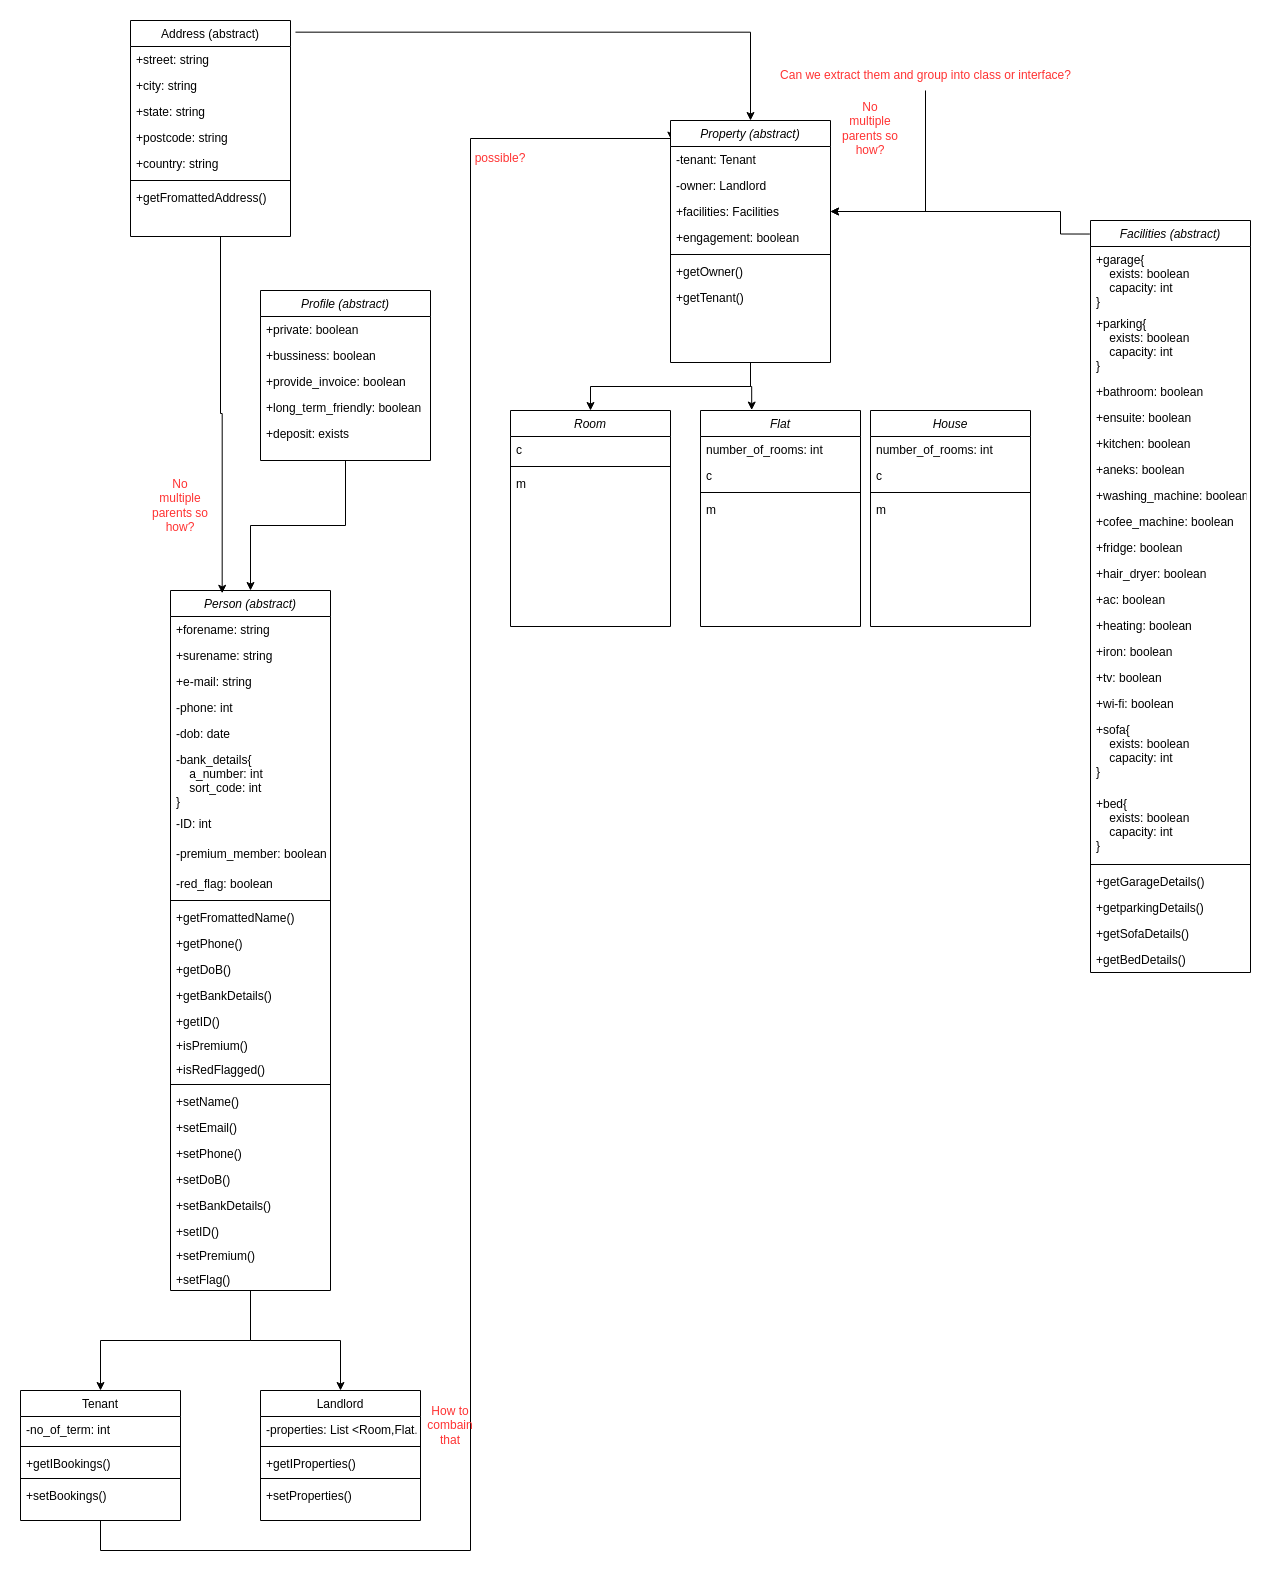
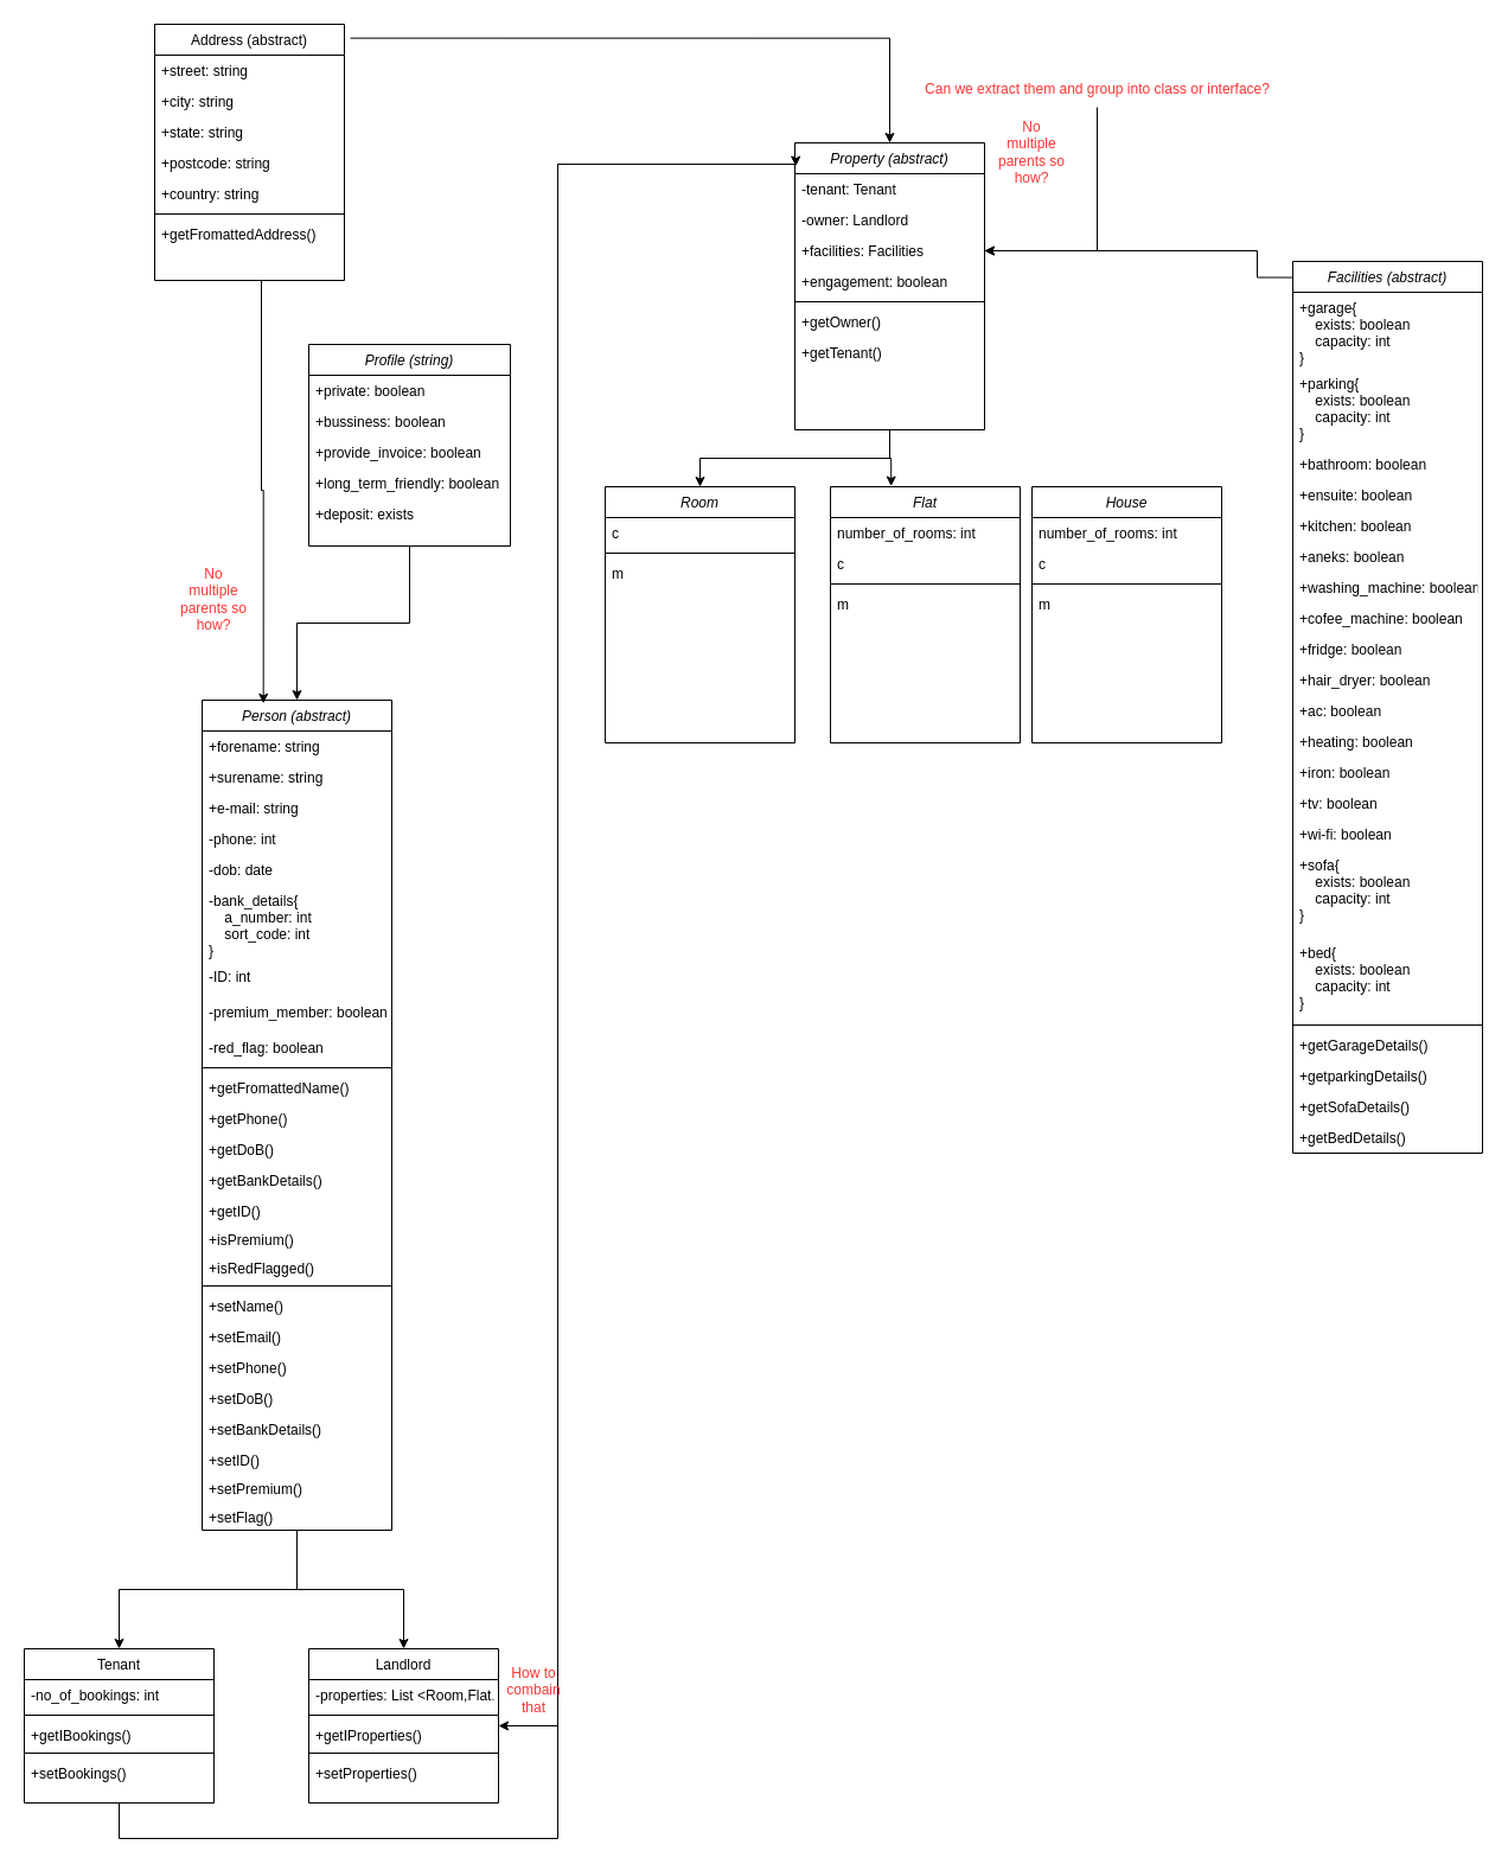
- <mxCell id="114" value="possible?" style="text;html=1;strokeColor=none;fillColor=none;align=center;verticalAlign=middle;whiteSpace=wrap;rounded=0;fontColor=#FF3333;" parent="1" vertex="1"><mxGeometry x="470" y="143" width="60" height="30" as="geometry" /></mxCell>
- <mxCell id="73" value="Profile (abstract)" style="swimlane;fontStyle=2;align=center;verticalAlign=top;childLayout=stackLayout;horizontal=1;startSize=26;horizontalStack=0;resizeParent=1;resizeLast=0;collapsible=1;marginBottom=0;rounded=0;shadow=0;strokeWidth=1;" parent="1" vertex="1"><mxGeometry x="260" y="290" width="170" height="170" as="geometry"><mxRectangle x="230" y="140" width="160" height="26" as="alternateBounds" /></mxGeometry></mxCell>
+ <mxCell id="73" value="Profile (string)" style="swimlane;fontStyle=2;align=center;verticalAlign=top;childLayout=stackLayout;horizontal=1;startSize=26;horizontalStack=0;resizeParent=1;resizeLast=0;collapsible=1;marginBottom=0;rounded=0;shadow=0;strokeWidth=1;" parent="1" vertex="1"><mxGeometry x="260" y="290" width="170" height="170" as="geometry"><mxRectangle x="230" y="140" width="160" height="26" as="alternateBounds" /></mxGeometry></mxCell>
- <mxCell id="33" value="-no_of_term: int" style="text;align=left;verticalAlign=top;spacingLeft=4;spacingRight=4;overflow=hidden;rotatable=0;points=[[0,0.5],[1,0.5]];portConstraint=eastwest;" parent="32" vertex="1"><mxGeometry y="26" width="160" height="26" as="geometry" /></mxCell>
+ <mxCell id="33" value="-no_of_bookings: int" style="text;align=left;verticalAlign=top;spacingLeft=4;spacingRight=4;overflow=hidden;rotatable=0;points=[[0,0.5],[1,0.5]];portConstraint=eastwest;" parent="32" vertex="1"><mxGeometry y="26" width="160" height="26" as="geometry" /></mxCell>
+ <mxCell id="106" style="edgeStyle=orthogonalEdgeStyle;rounded=0;orthogonalLoop=1;jettySize=auto;html=1;entryX=0.005;entryY=0.081;entryDx=0;entryDy=0;entryPerimeter=0;endArrow=classic;endFill=1;startArrow=classic;startFill=1;" parent="1" source="107" target="64" edge="1"><mxGeometry relative="1" as="geometry"><Array as="points"><mxPoint x="470" y="1455" /><mxPoint x="470" y="138" /></Array></mxGeometry></mxCell>
